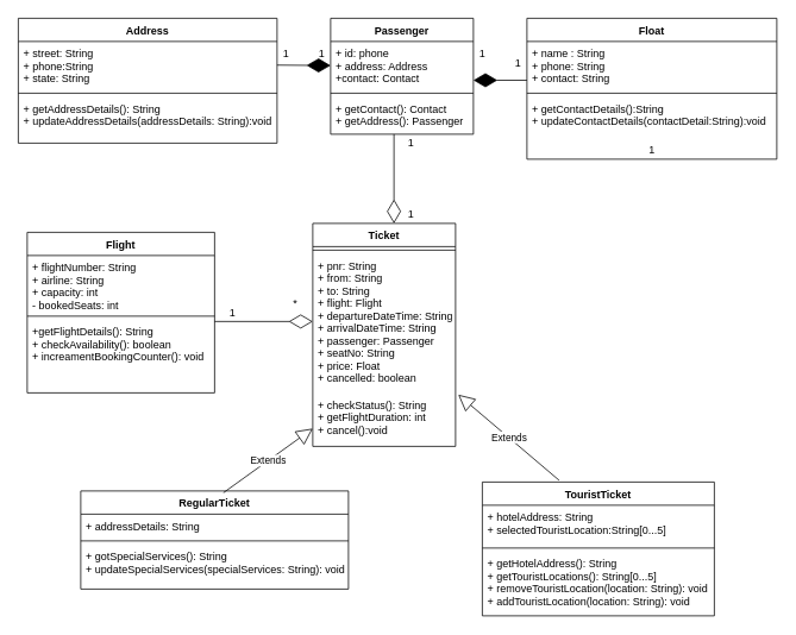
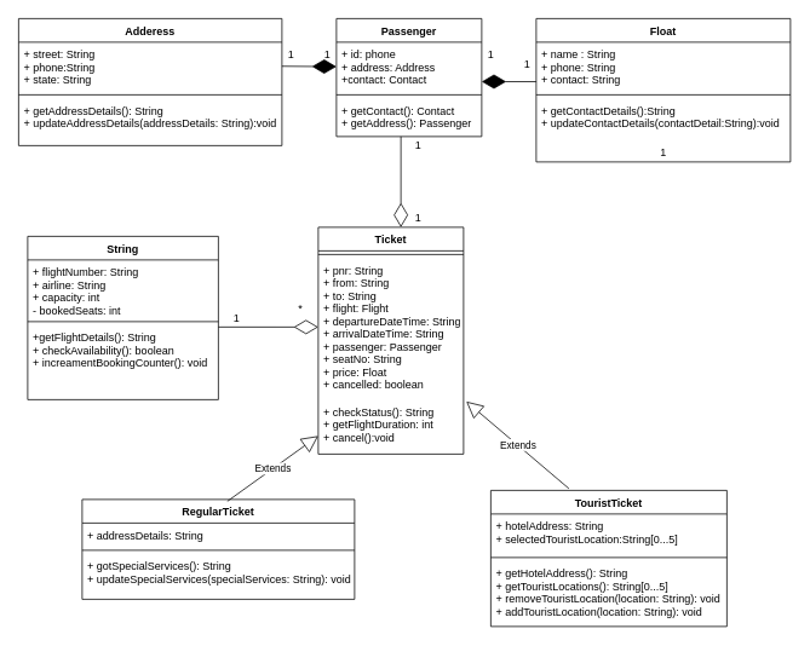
- <mxCell id="2" value="Address" style="swimlane;fontStyle=1;align=center;verticalAlign=top;childLayout=stackLayout;horizontal=1;startSize=26;horizontalStack=0;resizeParent=1;resizeParentMax=0;resizeLast=0;collapsible=1;marginBottom=0;" vertex="1" parent="1"><mxGeometry y="20" width="290" height="140" as="geometry" x="20" /></mxCell>
+ <mxCell id="2" value="Adderess" style="swimlane;fontStyle=1;align=center;verticalAlign=top;childLayout=stackLayout;horizontal=1;startSize=26;horizontalStack=0;resizeParent=1;resizeParentMax=0;resizeLast=0;collapsible=1;marginBottom=0;" vertex="1" parent="1"><mxGeometry y="20" width="290" height="140" as="geometry" x="20" /></mxCell>
- <mxCell id="35" value="Flight" style="swimlane;fontStyle=1;align=center;verticalAlign=top;childLayout=stackLayout;horizontal=1;startSize=26;horizontalStack=0;resizeParent=1;resizeParentMax=0;resizeLast=0;collapsible=1;marginBottom=0;" vertex="1" parent="1"><mxGeometry x="30" y="260" width="210" height="180" as="geometry" /></mxCell>
+ <mxCell id="35" value="String" style="swimlane;fontStyle=1;align=center;verticalAlign=top;childLayout=stackLayout;horizontal=1;startSize=26;horizontalStack=0;resizeParent=1;resizeParentMax=0;resizeLast=0;collapsible=1;marginBottom=0;" vertex="1" parent="1"><mxGeometry x="30" y="260" width="210" height="180" as="geometry" /></mxCell>
